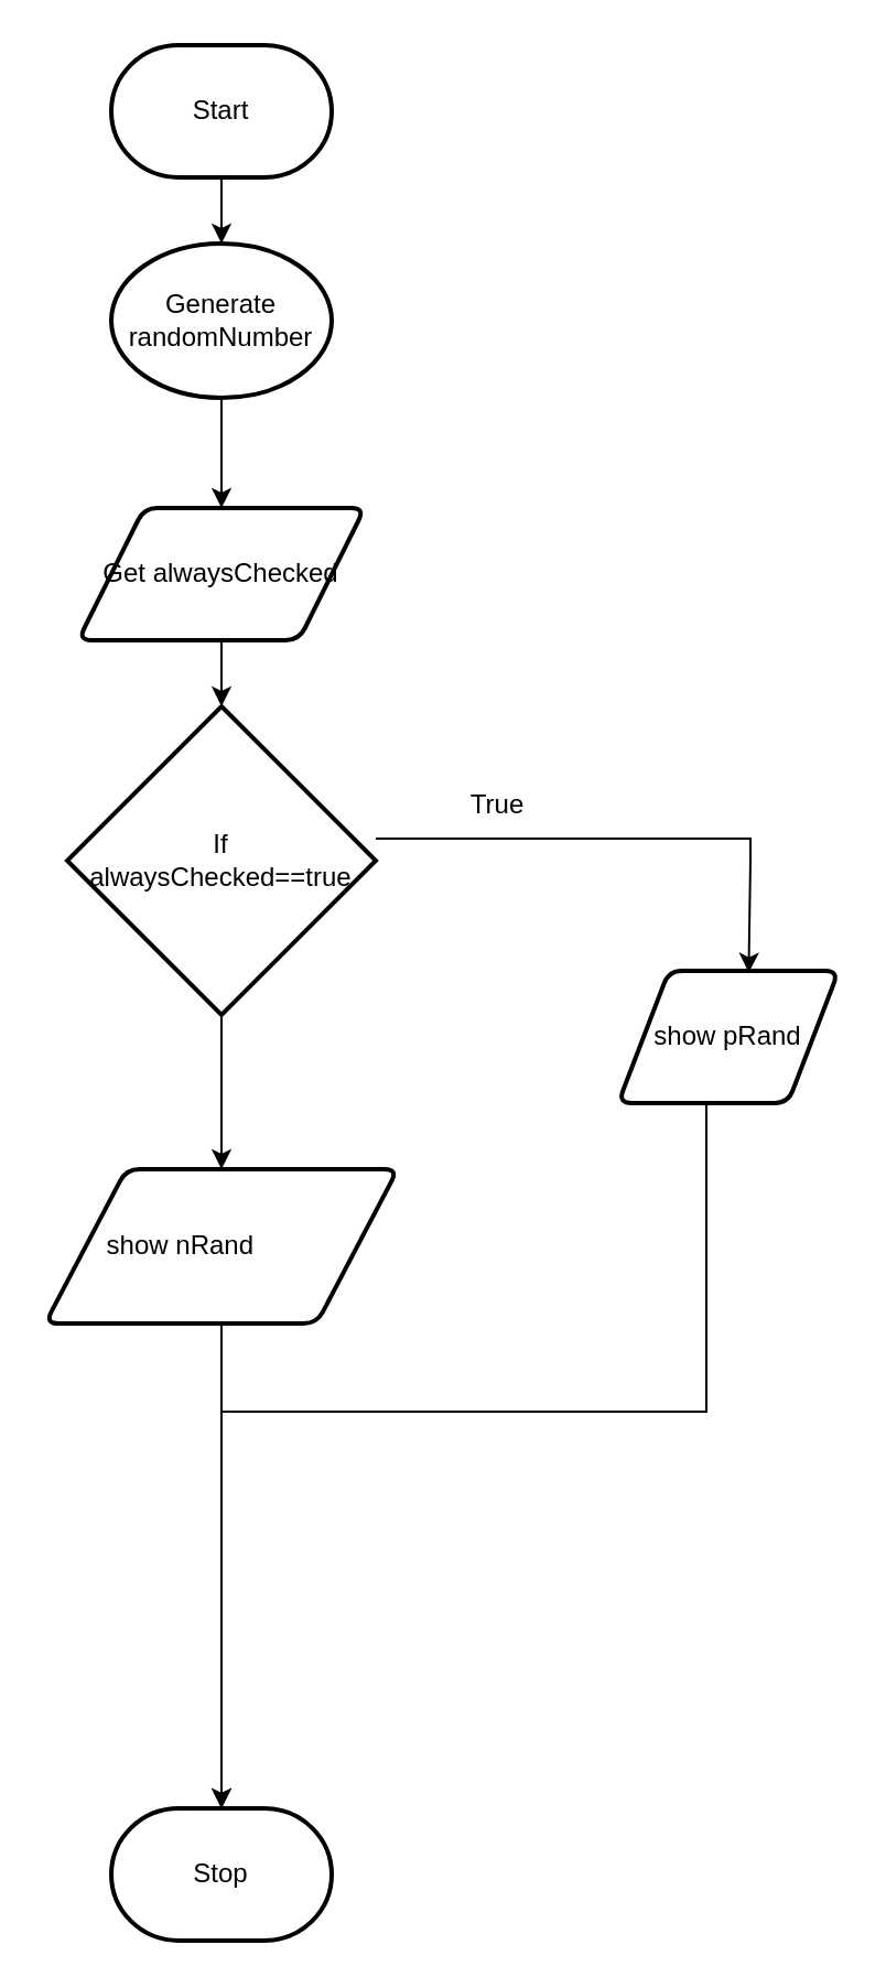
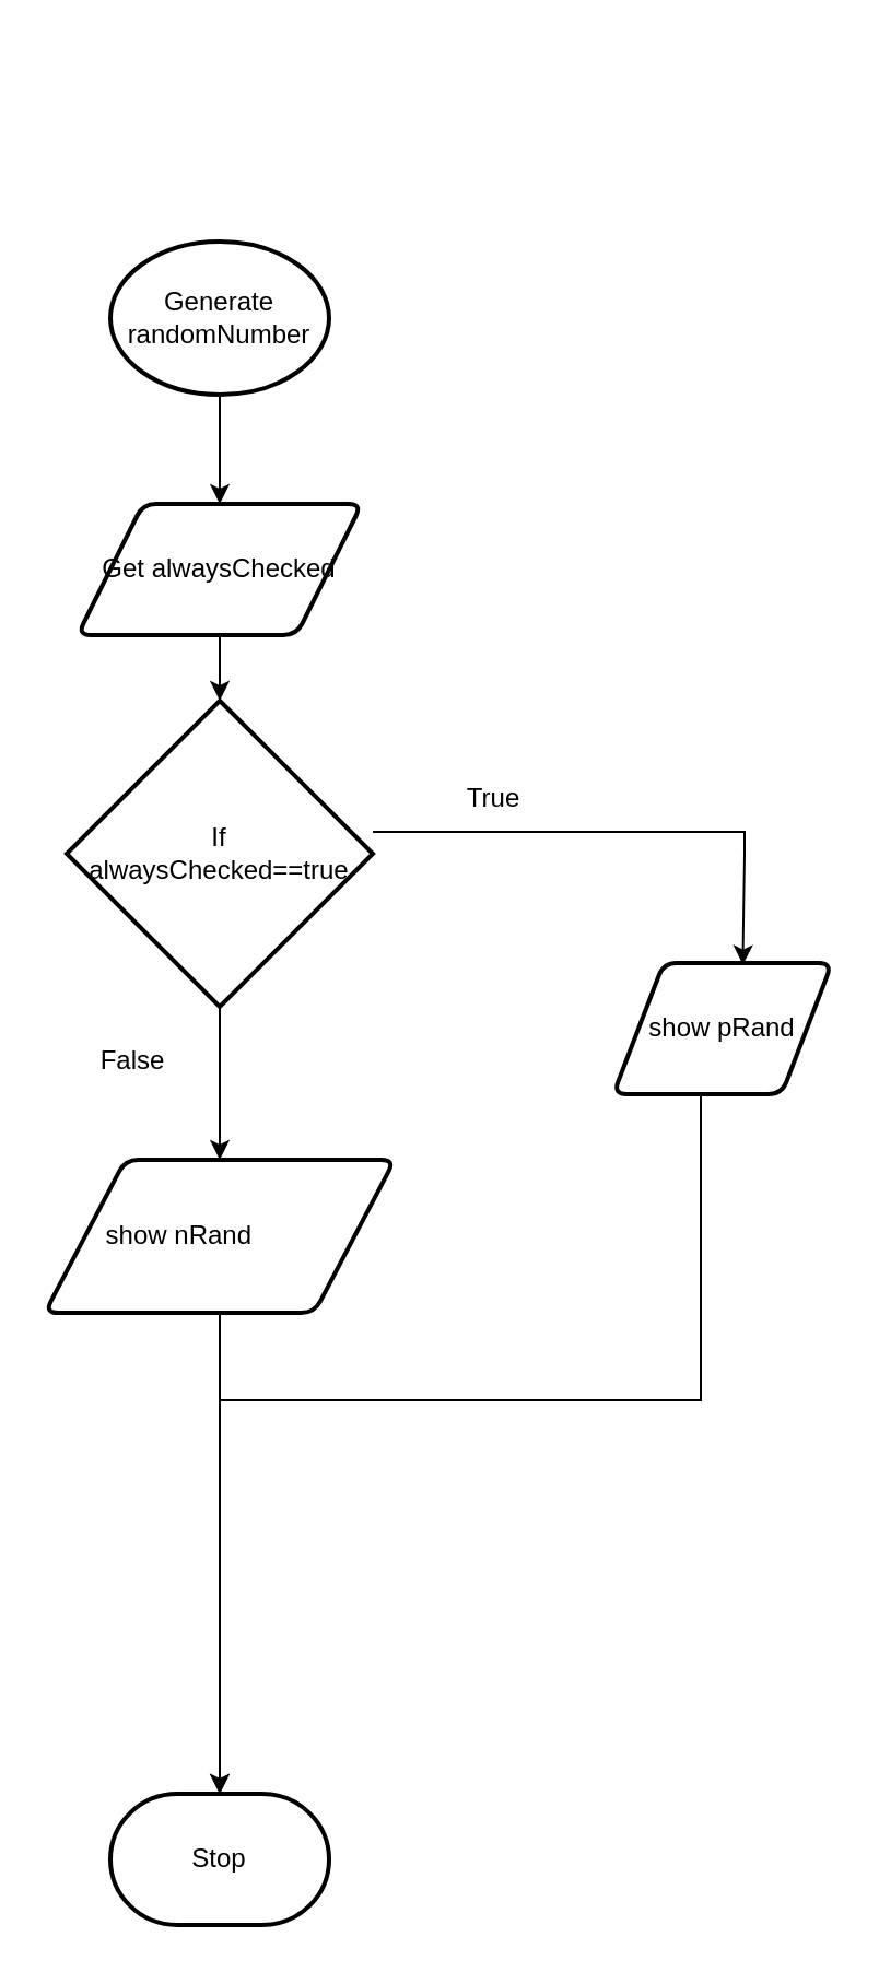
- <mxCell id="3" value="Start" style="strokeWidth=2;html=1;shape=mxgraph.flowchart.terminator;whiteSpace=wrap;" vertex="1" parent="1"><mxGeometry x="50" y="20" width="100" height="60" as="geometry" /></mxCell>
- <mxCell id="2" style="edgeStyle=none;html=1;entryX=0.5;entryY=0;entryDx=0;entryDy=0;" edge="1" parent="1" source="3" target="5"><mxGeometry relative="1" as="geometry"><mxPoint x="100" y="130" as="targetPoint" /></mxGeometry></mxCell>
+ <mxCell id="14" value="False" style="text;html=1;align=center;verticalAlign=middle;resizable=0;points=[];autosize=1;strokeColor=none;fillColor=none;fontSize=12;fontFamily=Helvetica;fontColor=default;" vertex="1" parent="1"><mxGeometry x="35" y="470" width="50" height="30" as="geometry" /></mxCell>
